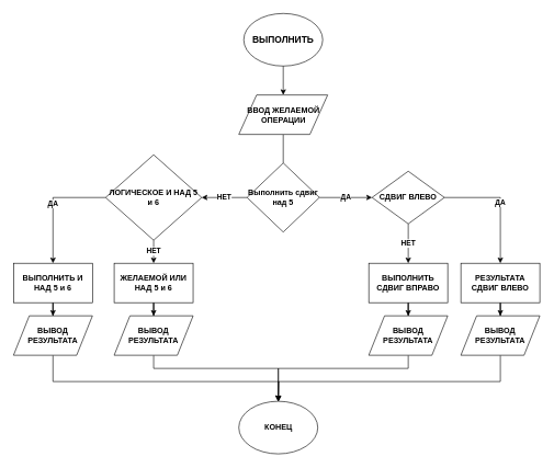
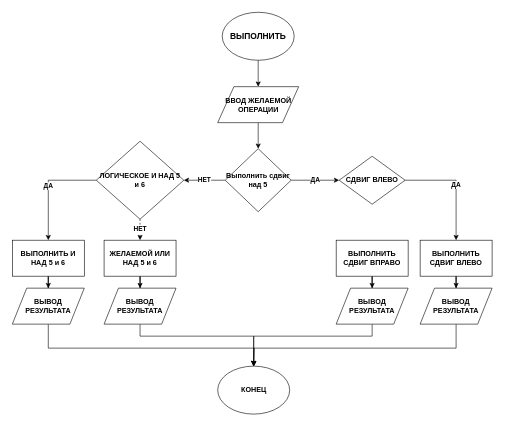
- <mxCell id="2" value="" style="edgeStyle=orthogonalEdgeStyle;rounded=0;orthogonalLoop=1;jettySize=auto;html=1;endArrow=none;" edge="1" parent="1" source="17" target="6"><mxGeometry relative="1" as="geometry" /></mxCell>
+ <mxCell id="2" value="" style="edgeStyle=orthogonalEdgeStyle;rounded=0;orthogonalLoop=1;jettySize=auto;html=1;" edge="1" parent="1" source="17" target="6"><mxGeometry relative="1" as="geometry" /></mxCell>
- <mxCell id="11" value="НЕТ" style="edgeStyle=orthogonalEdgeStyle;rounded=0;orthogonalLoop=1;jettySize=auto;html=1;fontStyle=1" edge="1" parent="1" source="12" target="20"><mxGeometry relative="1" as="geometry" /></mxCell>
- <mxCell id="8" value="НЕТ" style="edgeStyle=orthogonalEdgeStyle;rounded=0;orthogonalLoop=1;jettySize=auto;html=1;fontStyle=1" edge="1" parent="1" source="9" target="26"><mxGeometry relative="1" as="geometry" /></mxCell>
+ <mxCell id="8" value="НЕТ" style="edgeStyle=orthogonalEdgeStyle;rounded=0;orthogonalLoop=1;jettySize=auto;html=1;fontStyle=1;dashed=1;" edge="1" parent="1" source="9" target="26"><mxGeometry relative="1" as="geometry" /></mxCell>
- <mxCell id="14" value="РЕЗУЛЬТАТА СДВИГ ВЛЕВО" style="rounded=0;whiteSpace=wrap;html=1;fontStyle=1" vertex="1" parent="1"><mxGeometry x="700" y="400" width="120" height="60" as="geometry" /></mxCell>
+ <mxCell id="14" value="ВЫПОЛНИТЬ СДВИГ ВЛЕВО" style="rounded=0;whiteSpace=wrap;html=1;fontStyle=1" vertex="1" parent="1"><mxGeometry x="700" y="400" width="120" height="60" as="geometry" /></mxCell>
